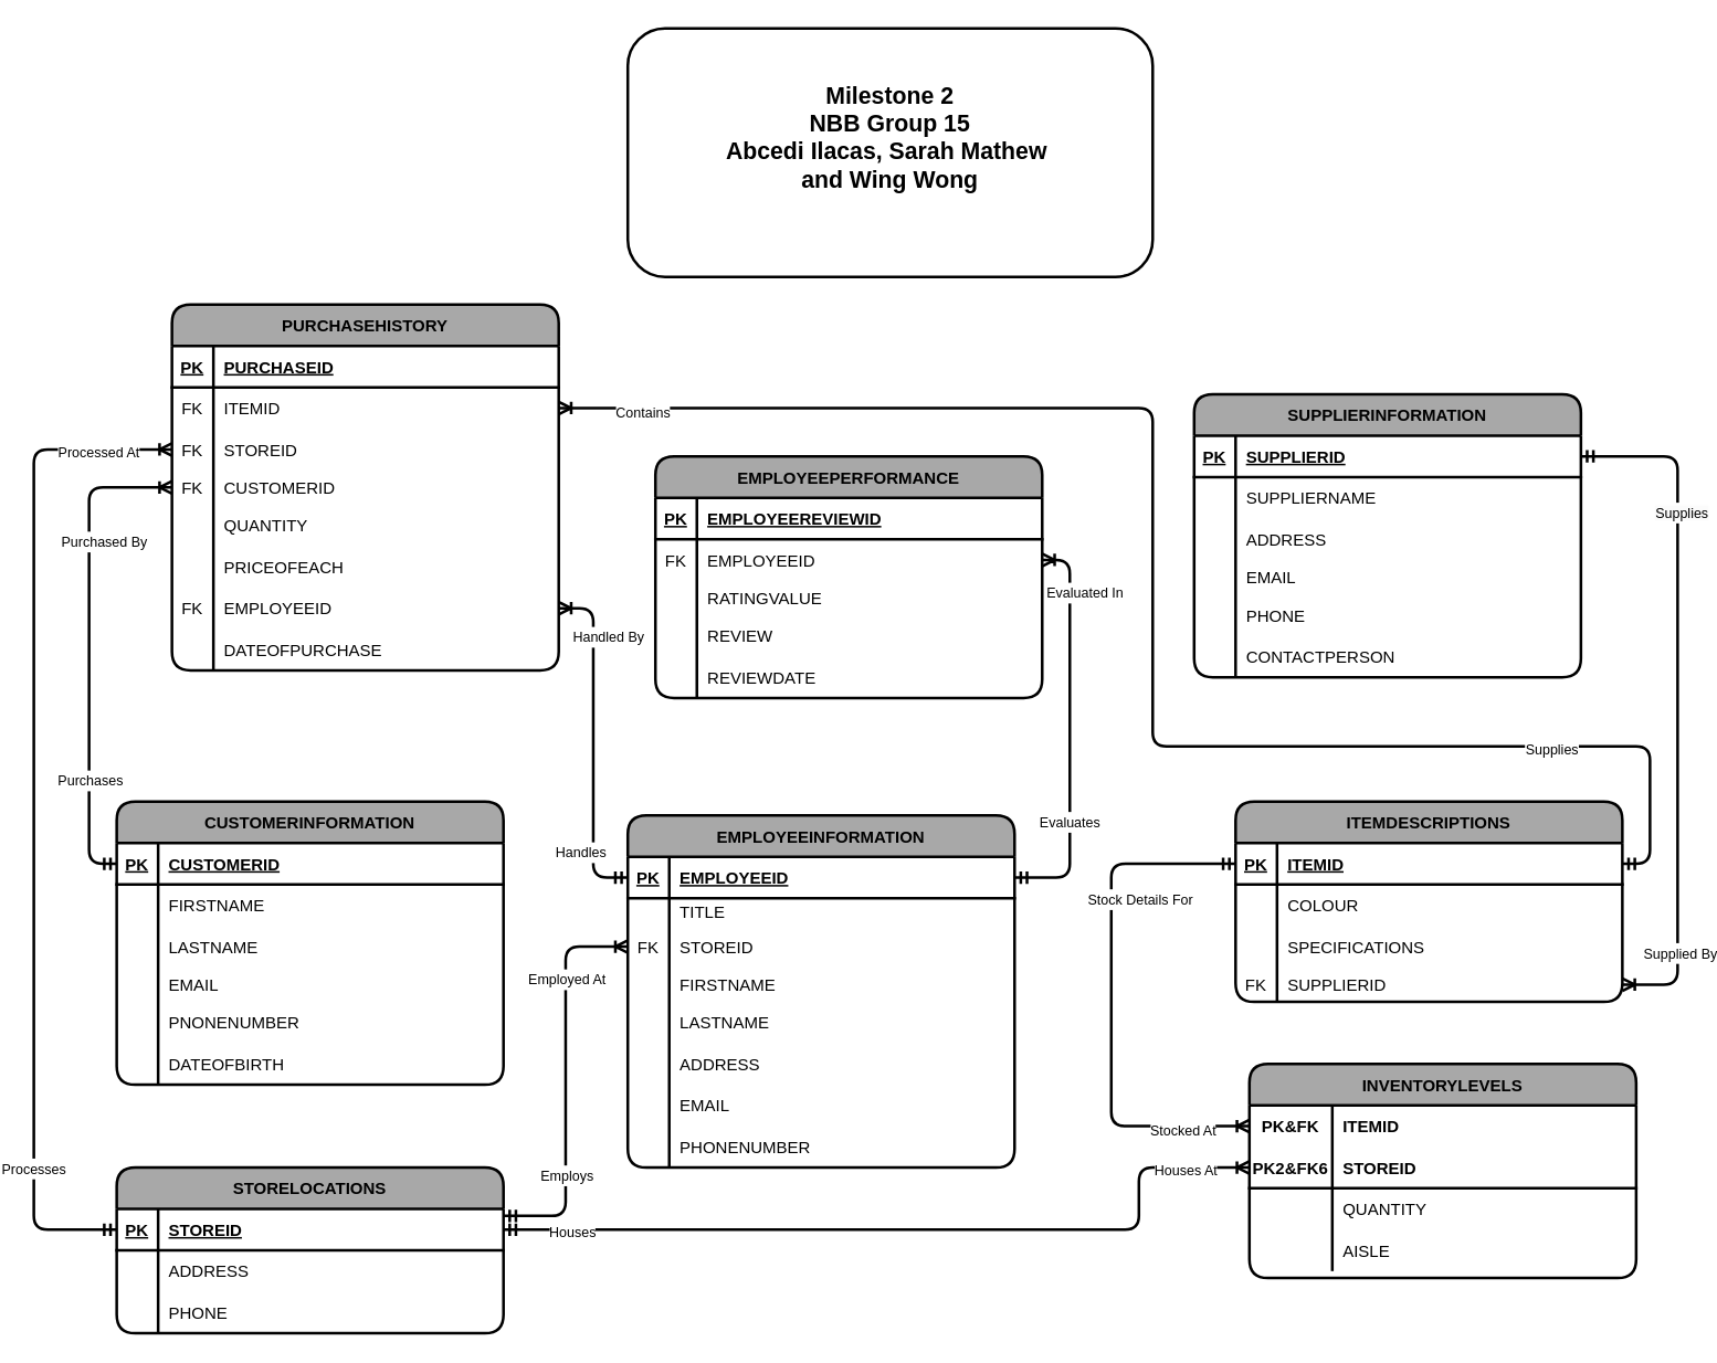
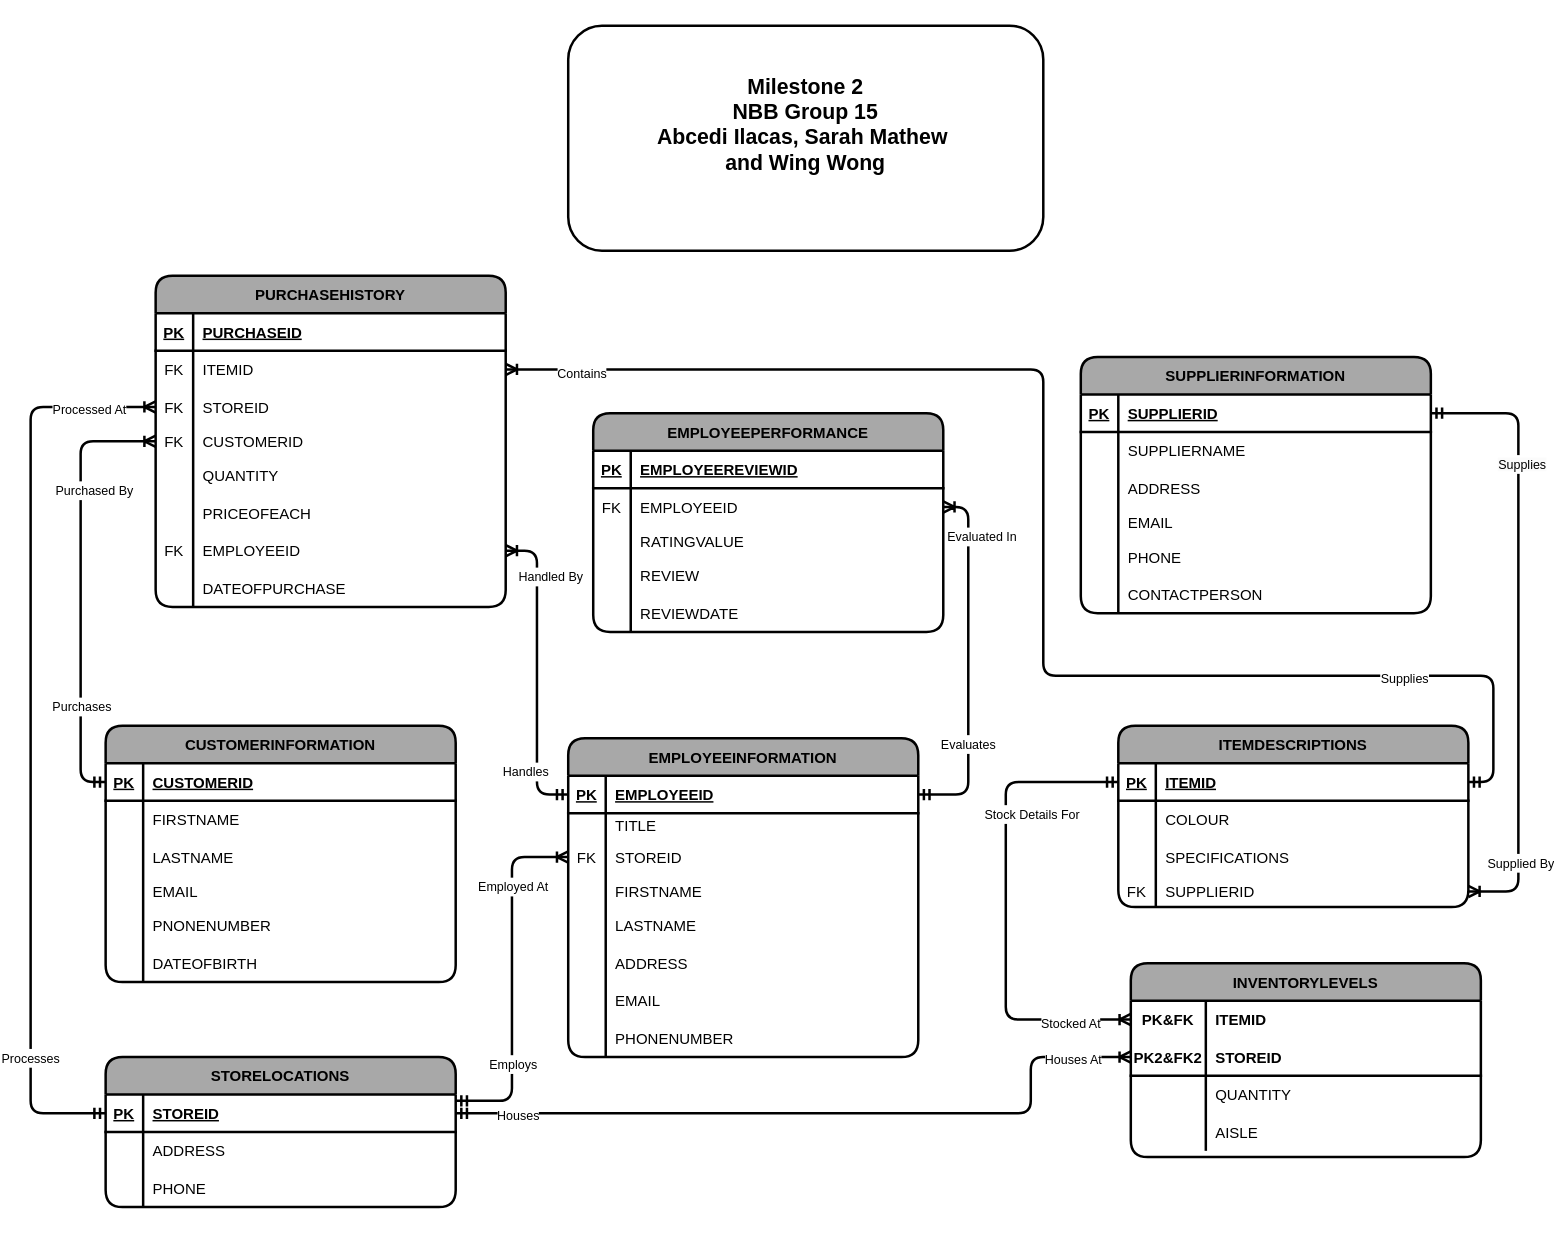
- <mxCell id="125" value="PK2&amp;FK6" style="shape=partialRectangle;connectable=0;fillColor=none;top=0;left=0;bottom=0;right=0;fontStyle=1;overflow=hidden;strokeWidth=2;rounded=1;" parent="124" vertex="1"><mxGeometry width="60" height="30" as="geometry"><mxRectangle width="60" height="30" as="alternateBounds" /></mxGeometry></mxCell>
+ <mxCell id="125" value="PK2&amp;FK2" style="shape=partialRectangle;connectable=0;fillColor=none;top=0;left=0;bottom=0;right=0;fontStyle=1;overflow=hidden;strokeWidth=2;rounded=1;" parent="124" vertex="1"><mxGeometry width="60" height="30" as="geometry"><mxRectangle width="60" height="30" as="alternateBounds" /></mxGeometry></mxCell>
